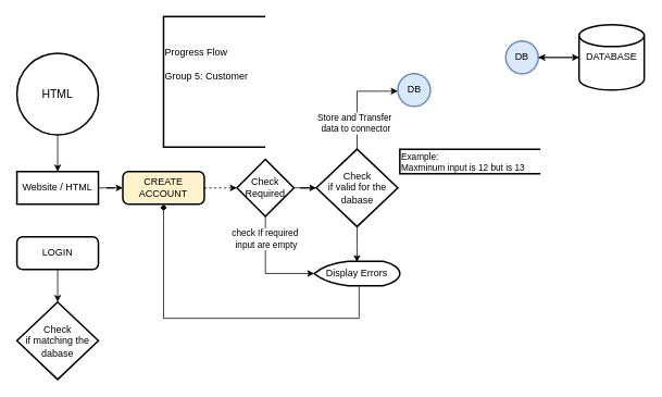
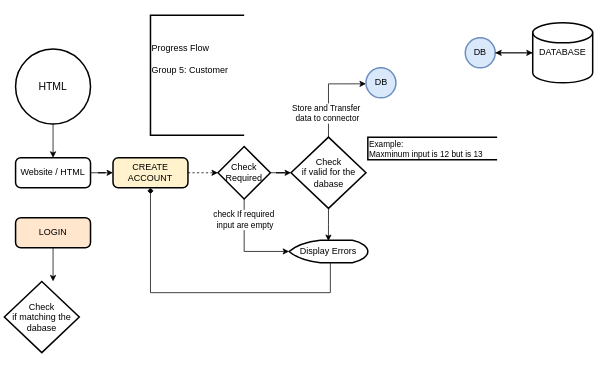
- <mxCell id="7" value="Website / HTML" style="whiteSpace=wrap;html=1;absoluteArcSize=1;arcSize=14;strokeWidth=2;rounded=0;" vertex="1" parent="1"><mxGeometry x="20" y="210" width="100" height="40" as="geometry" /></mxCell>
+ <mxCell id="7" value="Website / HTML" style="rounded=1;whiteSpace=wrap;html=1;absoluteArcSize=1;arcSize=14;strokeWidth=2;" vertex="1" parent="1"><mxGeometry x="20" y="210" width="100" height="40" as="geometry" /></mxCell>
- <mxCell id="10" value="LOGIN" style="rounded=1;whiteSpace=wrap;html=1;absoluteArcSize=1;arcSize=14;strokeWidth=2;" vertex="1" parent="1"><mxGeometry x="20" y="290" width="100" height="40" as="geometry" /></mxCell>
+ <mxCell id="10" value="LOGIN" style="rounded=1;whiteSpace=wrap;html=1;absoluteArcSize=1;arcSize=14;strokeWidth=2;fillColor=#ffe6cc;" vertex="1" parent="1"><mxGeometry x="20" y="290" width="100" height="40" as="geometry" /></mxCell>
- <mxCell id="26" value="Check&lt;div&gt;&lt;span style=&quot;background-color: initial;&quot;&gt;if matching the dabase&lt;/span&gt;&lt;br&gt;&lt;/div&gt;" style="strokeWidth=2;html=1;shape=mxgraph.flowchart.decision;whiteSpace=wrap;" vertex="1" parent="1"><mxGeometry x="20" y="370" width="100" height="95" as="geometry" /></mxCell>
+ <mxCell id="26" value="Check&lt;div&gt;&lt;span style=&quot;background-color: initial;&quot;&gt;if matching the dabase&lt;/span&gt;&lt;br&gt;&lt;/div&gt;" style="strokeWidth=2;html=1;shape=mxgraph.flowchart.decision;whiteSpace=wrap;" vertex="1" parent="1"><mxGeometry x="5" y="375" width="100" height="95" as="geometry" /></mxCell>
